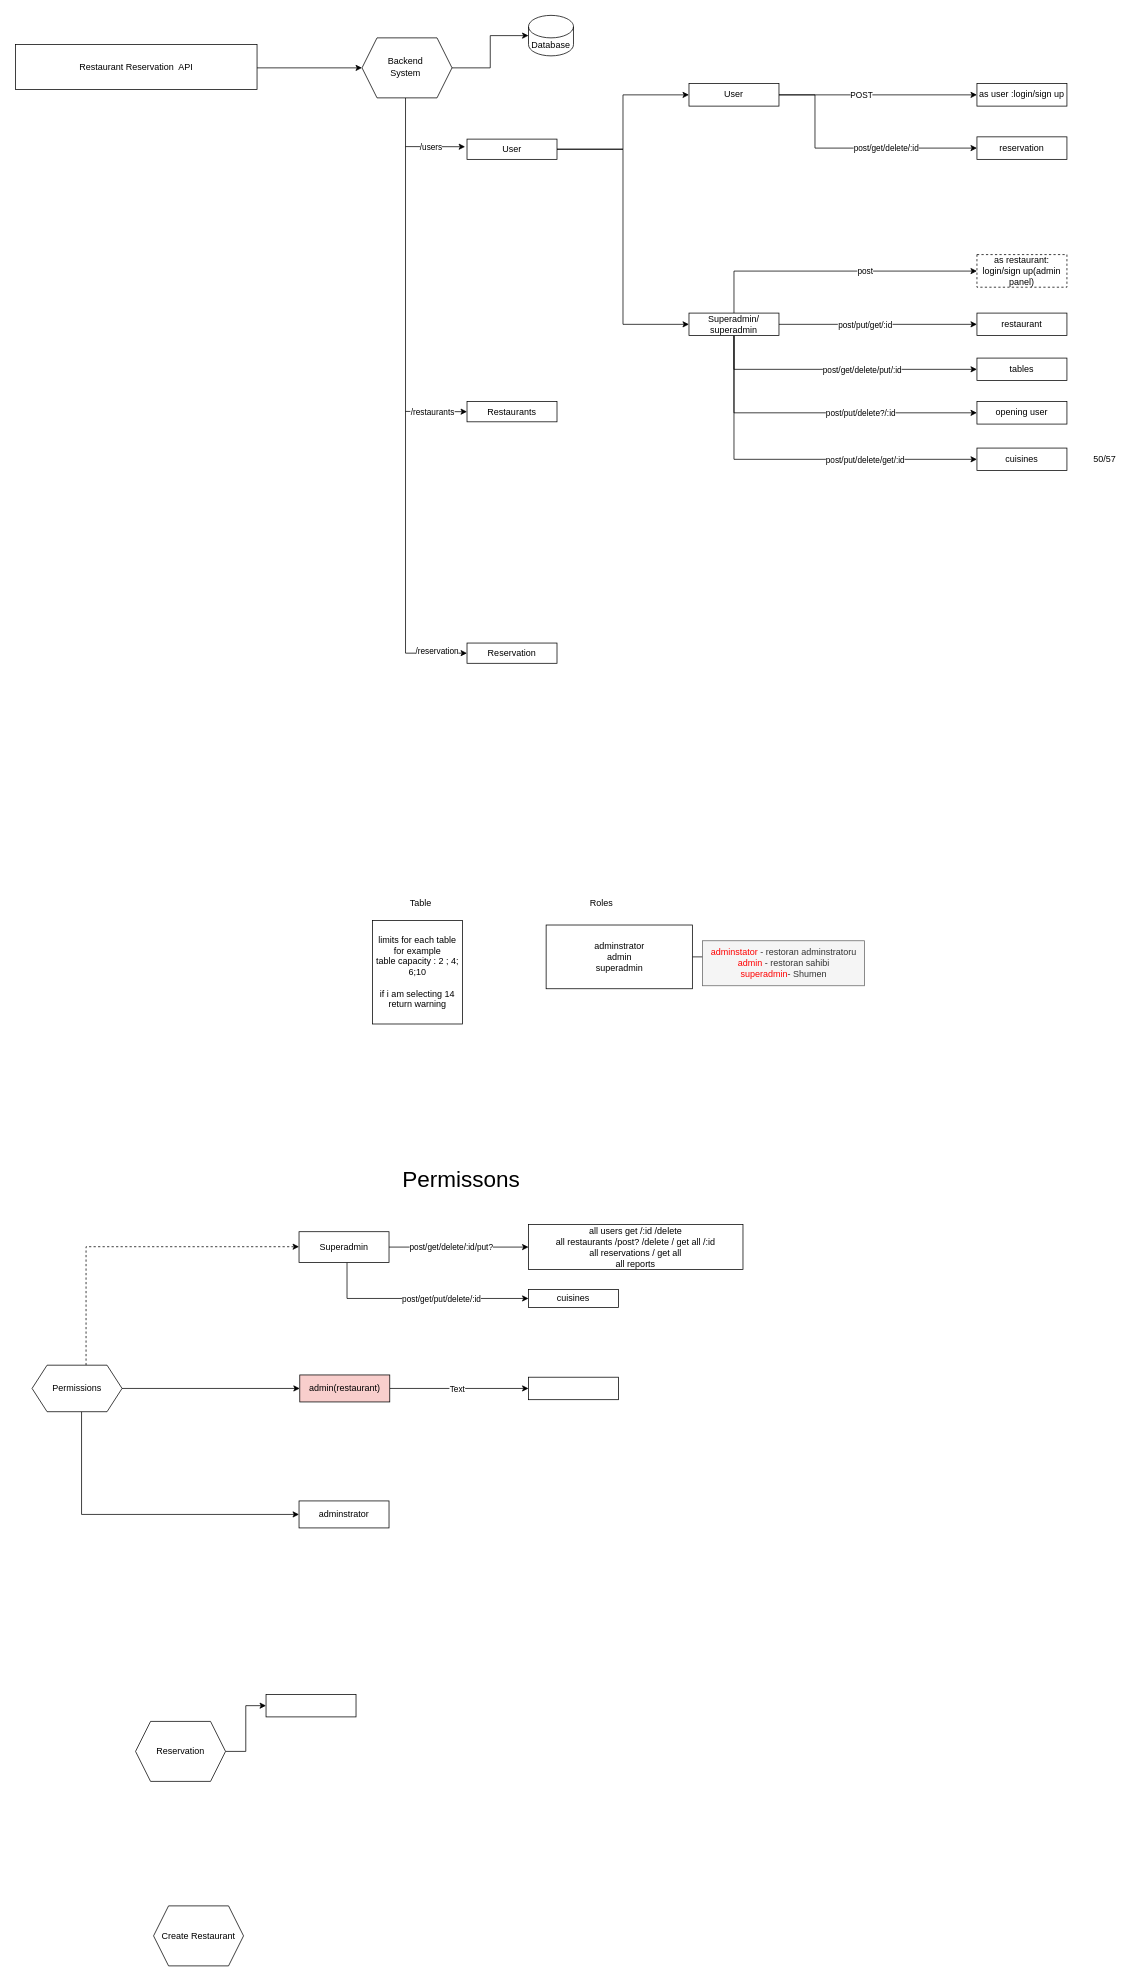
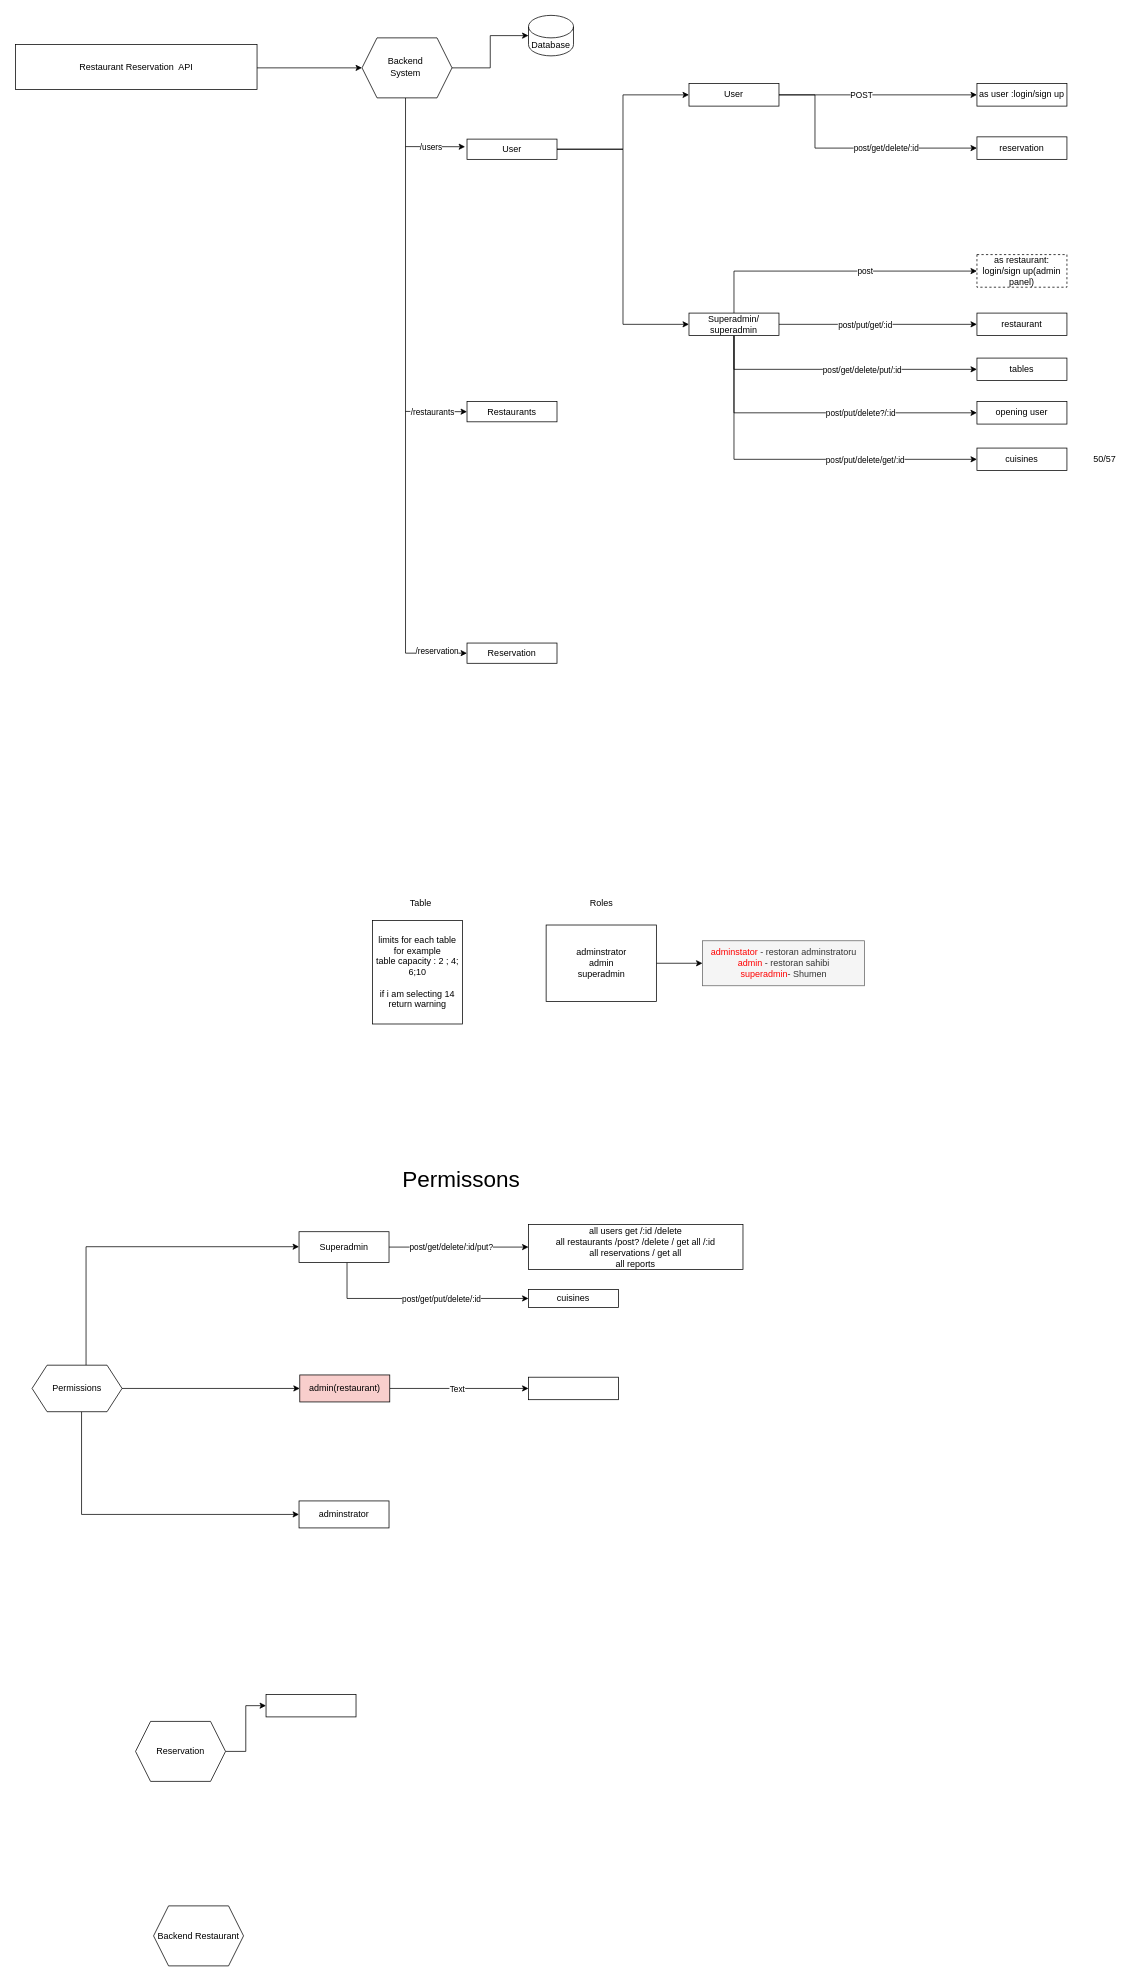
- <mxCell id="48" value="&lt;div&gt;adminstrator &lt;br&gt;&lt;/div&gt;&lt;div&gt;admin&lt;/div&gt;&lt;div&gt;superadmin&lt;br&gt;&lt;/div&gt;" style="whiteSpace=wrap;html=1;" vertex="1" parent="1"><mxGeometry x="727.5" y="1233" width="195" height="85" as="geometry" /></mxCell>
+ <mxCell id="48" value="&lt;div&gt;adminstrator &lt;br&gt;&lt;/div&gt;&lt;div&gt;admin&lt;/div&gt;&lt;div&gt;superadmin&lt;br&gt;&lt;/div&gt;" style="whiteSpace=wrap;html=1;" vertex="1" parent="1"><mxGeometry x="727.5" y="1233" width="147" height="102" as="geometry" /></mxCell>
- <mxCell id="52" value="" style="edgeStyle=orthogonalEdgeStyle;rounded=0;orthogonalLoop=1;jettySize=auto;html=1;dashed=1;" edge="1" parent="1" source="55" target="60"><mxGeometry relative="1" as="geometry"><Array as="points"><mxPoint x="114" y="1662" /></Array></mxGeometry></mxCell>
+ <mxCell id="52" value="" style="edgeStyle=orthogonalEdgeStyle;rounded=0;orthogonalLoop=1;jettySize=auto;html=1;" edge="1" parent="1" source="55" target="60"><mxGeometry relative="1" as="geometry"><Array as="points"><mxPoint x="114" y="1662" /></Array></mxGeometry></mxCell>
- <mxCell id="71" value="&lt;div&gt;Create Restaurant&lt;/div&gt;" style="shape=hexagon;perimeter=hexagonPerimeter2;whiteSpace=wrap;html=1;fixedSize=1;" vertex="1" parent="1"><mxGeometry x="204" y="2541" width="120" height="80" as="geometry" /></mxCell>
+ <mxCell id="71" value="&lt;div&gt;Backend Restaurant&lt;/div&gt;" style="shape=hexagon;perimeter=hexagonPerimeter2;whiteSpace=wrap;html=1;fixedSize=1;" vertex="1" parent="1"><mxGeometry x="204" y="2541" width="120" height="80" as="geometry" /></mxCell>
